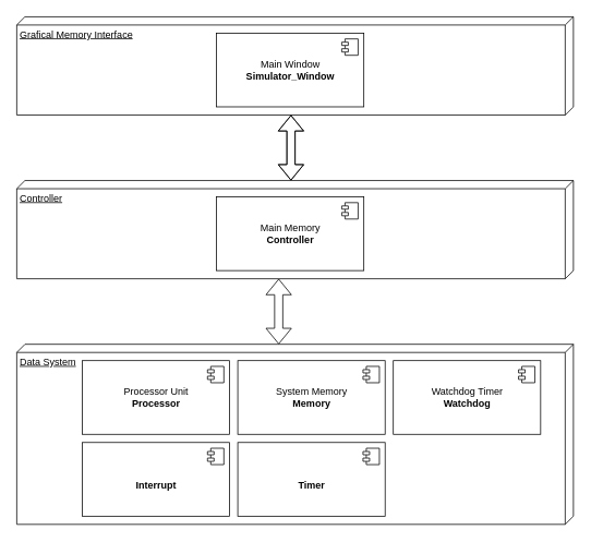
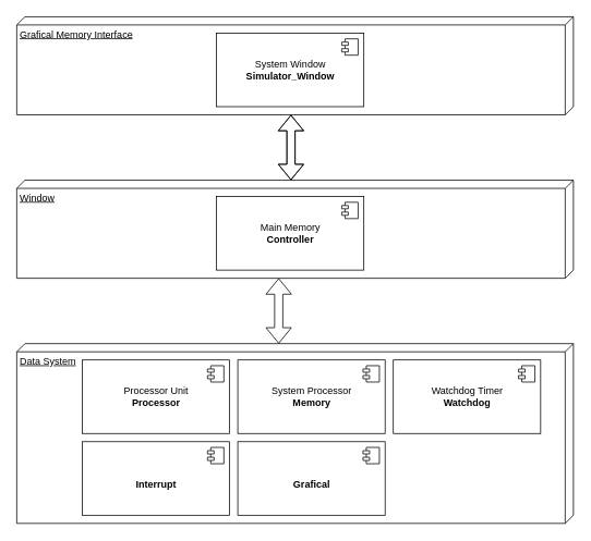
- <mxCell id="5" value="Main Window&lt;br&gt;&lt;b&gt;Simulator_Window&lt;/b&gt;" style="html=1;dropTarget=0;" vertex="1" parent="1"><mxGeometry x="264" y="40" width="180" height="90" as="geometry" /></mxCell>
+ <mxCell id="5" value="System Window&lt;br&gt;&lt;b&gt;Simulator_Window&lt;/b&gt;" style="html=1;dropTarget=0;" vertex="1" parent="1"><mxGeometry x="264" y="40" width="180" height="90" as="geometry" /></mxCell>
- <mxCell id="3" value="Controller" style="verticalAlign=top;align=left;spacingTop=8;spacingLeft=2;spacingRight=12;shape=cube;size=10;direction=south;fontStyle=4;html=1;" vertex="1" parent="1"><mxGeometry x="20" y="220" width="680" height="120" as="geometry" /></mxCell>
+ <mxCell id="3" value="Window" style="verticalAlign=top;align=left;spacingTop=8;spacingLeft=2;spacingRight=12;shape=cube;size=10;direction=south;fontStyle=4;html=1;" vertex="1" parent="1"><mxGeometry x="20" y="220" width="680" height="120" as="geometry" /></mxCell>
- <mxCell id="11" value="System Memory&lt;br&gt;&lt;b&gt;Memory&lt;/b&gt;" style="html=1;dropTarget=0;" vertex="1" parent="1"><mxGeometry x="290" y="440" width="180" height="90" as="geometry" /></mxCell>
+ <mxCell id="11" value="System Processor&lt;br&gt;&lt;b&gt;Memory&lt;/b&gt;" style="html=1;dropTarget=0;" vertex="1" parent="1"><mxGeometry x="290" y="440" width="180" height="90" as="geometry" /></mxCell>
- <mxCell id="17" value="&lt;br&gt;&lt;b&gt;Timer&lt;/b&gt;" style="html=1;dropTarget=0;" vertex="1" parent="1"><mxGeometry x="290" y="540" width="180" height="90" as="geometry" /></mxCell>
+ <mxCell id="17" value="&lt;br&gt;&lt;b&gt;Grafical&lt;/b&gt;" style="html=1;dropTarget=0;" vertex="1" parent="1"><mxGeometry x="290" y="540" width="180" height="90" as="geometry" /></mxCell>
